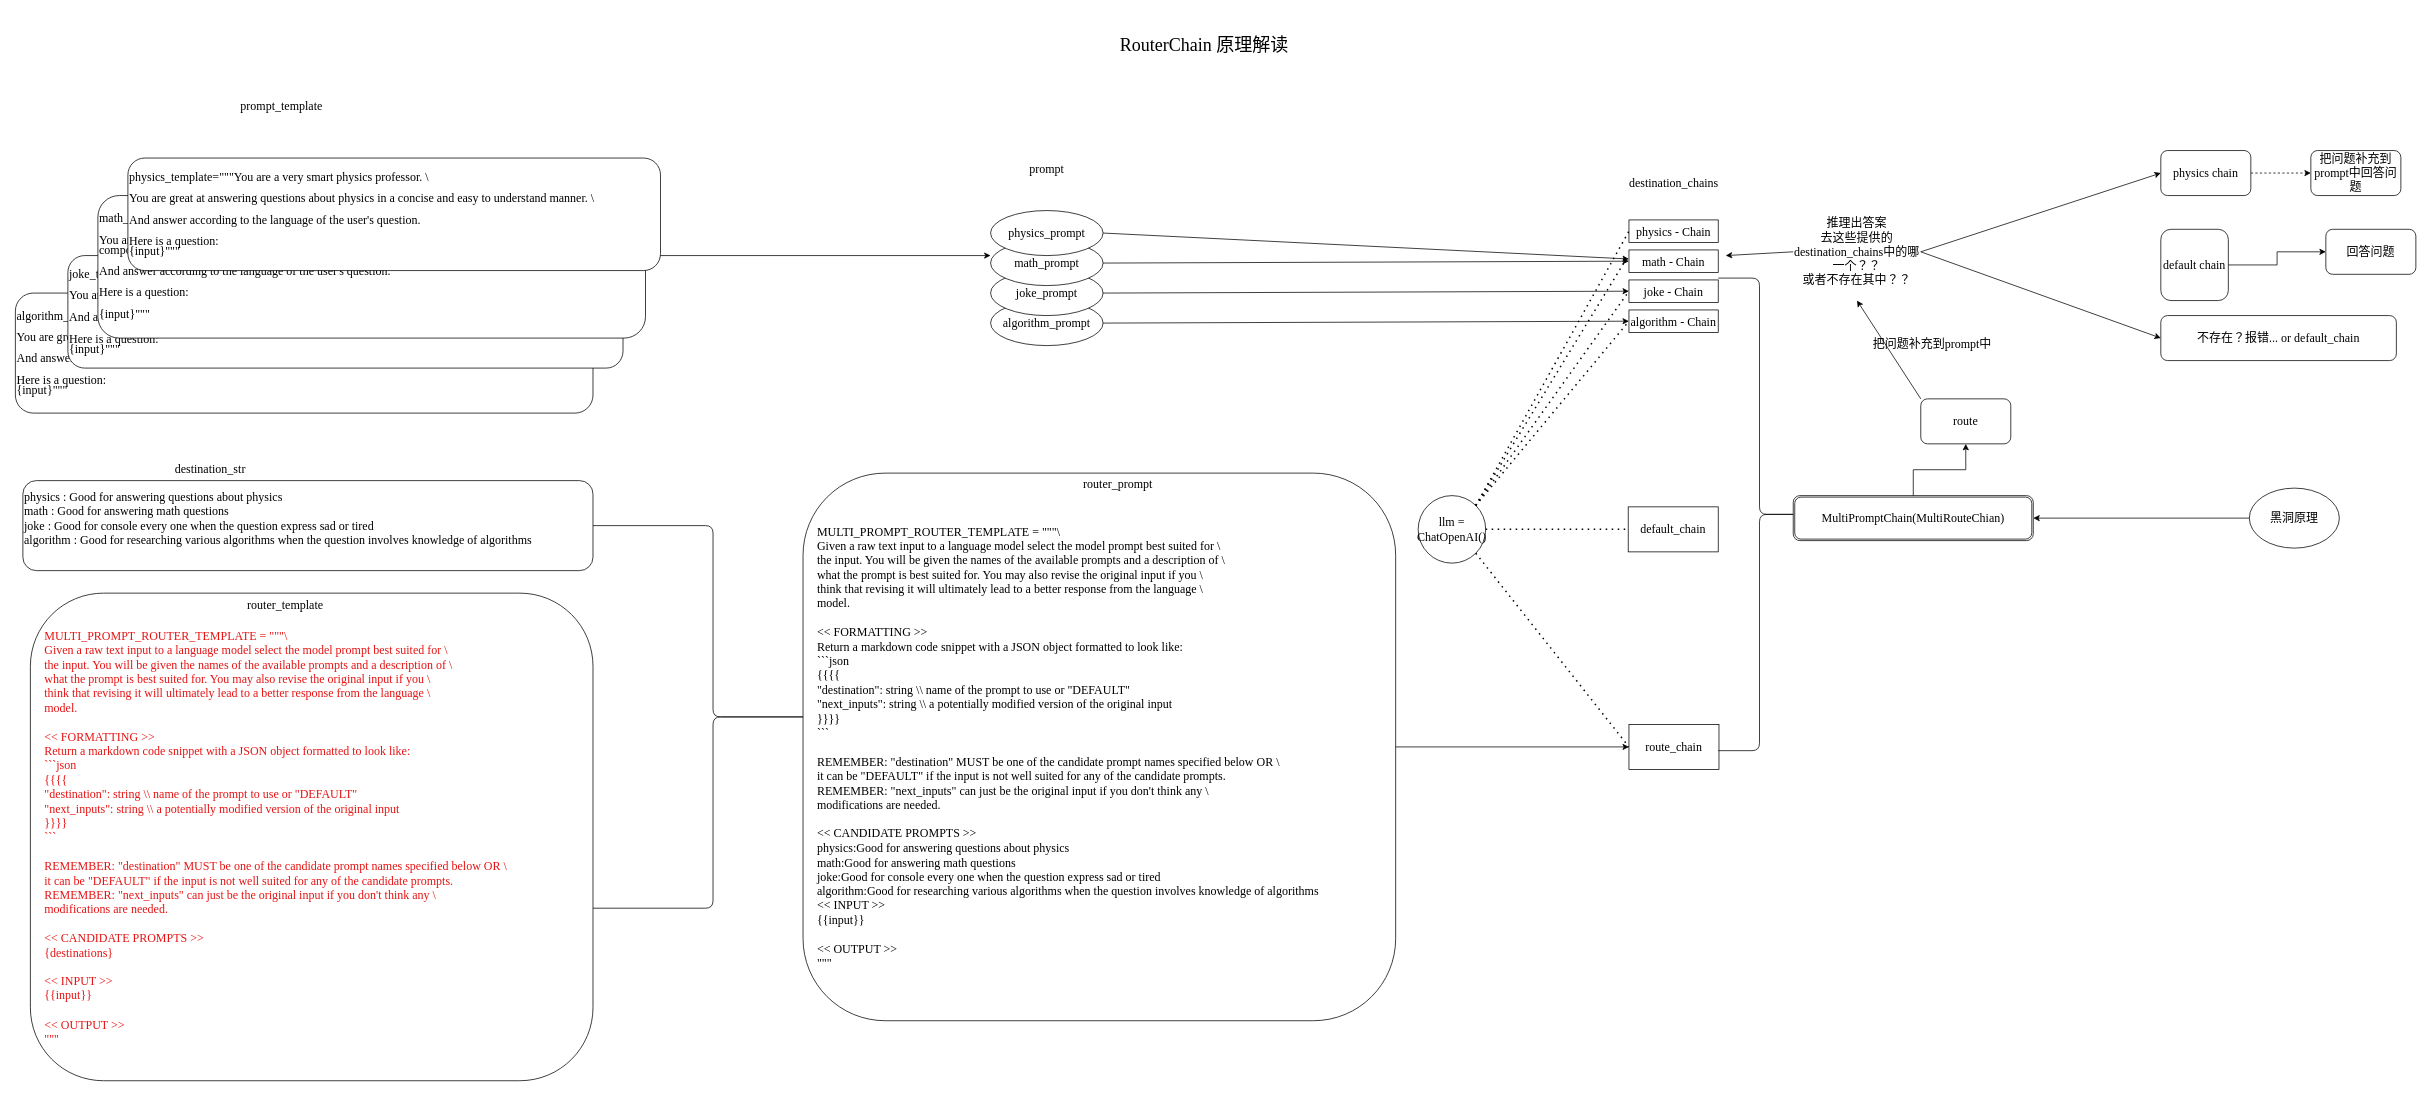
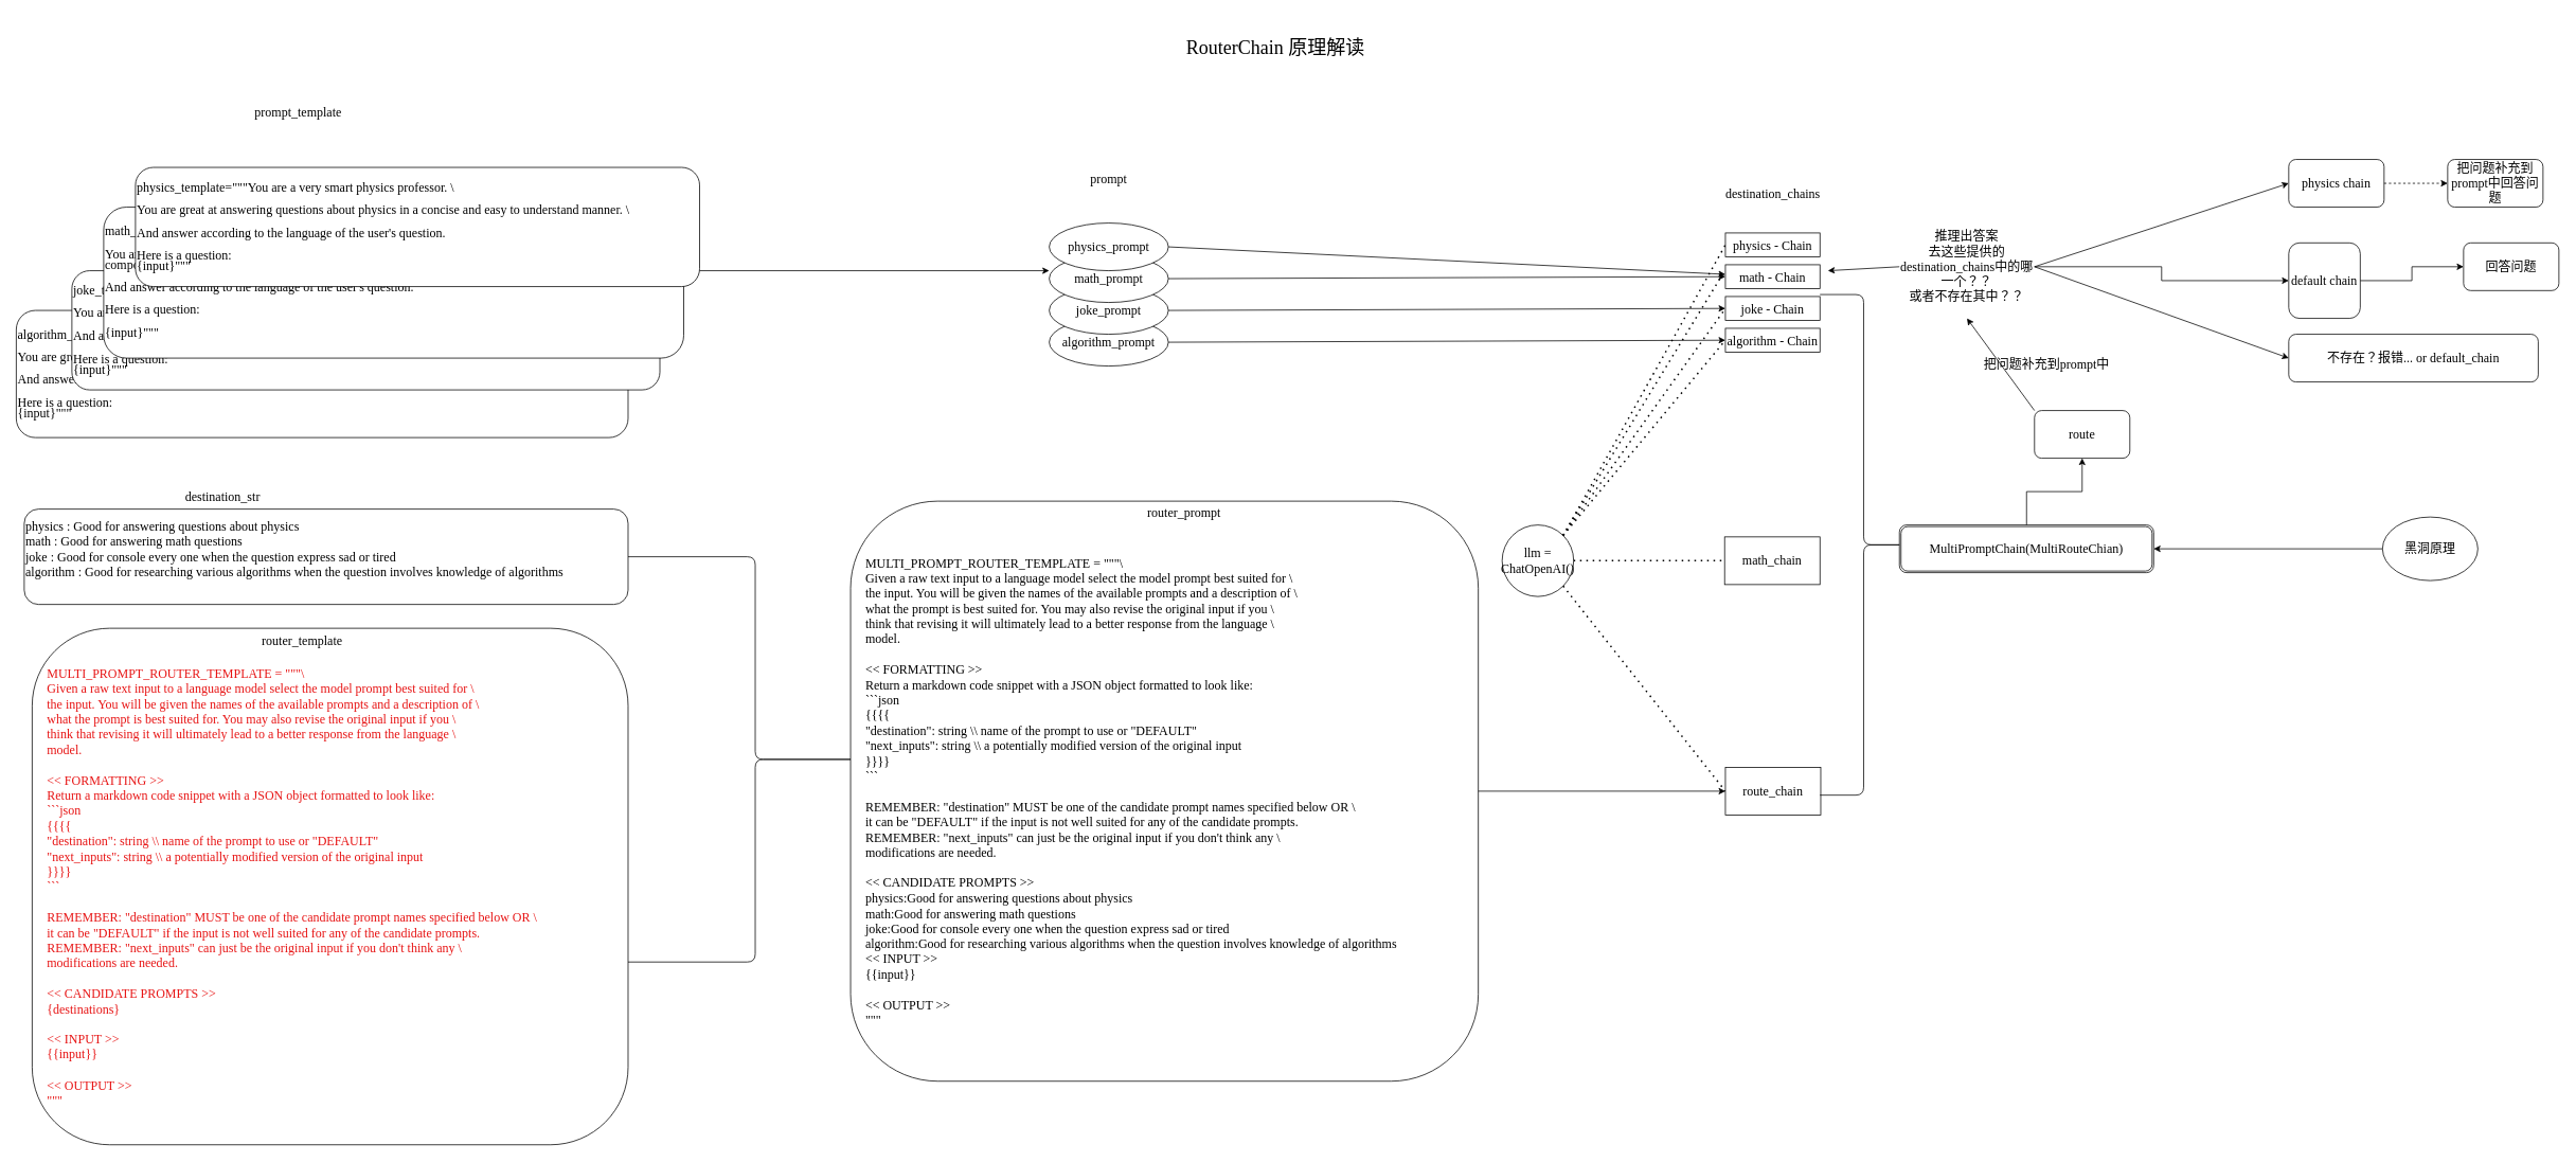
+ <mxCell id="57" style="edgeStyle=orthogonalEdgeStyle;rounded=0;orthogonalLoop=1;jettySize=auto;html=1;exitX=1;exitY=0.5;exitDx=0;exitDy=0;fontFamily=Tahoma;fontSize=16;fontColor=default;entryX=0;entryY=0.5;entryDx=0;entryDy=0;" parent="2" source="48" target="56" edge="1"><mxGeometry relative="1" as="geometry"><mxPoint x="2860" y="340" as="targetPoint" /></mxGeometry></mxCell>
- <mxCell id="46" value="route" style="whiteSpace=wrap;html=1;fontSize=16;fontFamily=Times New Roman;rounded=1;hachureGap=4;" parent="2" vertex="1"><mxGeometry x="2540" y="511" width="120" height="60" as="geometry" /></mxCell>
+ <mxCell id="46" value="route" style="whiteSpace=wrap;html=1;fontSize=16;fontFamily=Times New Roman;rounded=1;hachureGap=4;" parent="2" vertex="1"><mxGeometry x="2540" y="496" width="120" height="60" as="geometry" /></mxCell>
- <mxCell id="42" value="&lt;font face=&quot;Times New Roman&quot; style=&quot;font-size: 16px;&quot;&gt;default_chain&lt;/font&gt;" style="rounded=0;whiteSpace=wrap;html=1;hachureGap=4;strokeColor=default;fontFamily=Tahoma;fontSize=16;fontColor=default;fillColor=default;" parent="2" vertex="1"><mxGeometry x="2150" y="655" width="120" height="60" as="geometry" /></mxCell>
+ <mxCell id="42" value="&lt;font face=&quot;Times New Roman&quot; style=&quot;font-size: 16px;&quot;&gt;math_chain&lt;/font&gt;" style="rounded=0;whiteSpace=wrap;html=1;hachureGap=4;strokeColor=default;fontFamily=Tahoma;fontSize=16;fontColor=default;fillColor=default;" parent="2" vertex="1"><mxGeometry x="2150" y="655" width="120" height="60" as="geometry" /></mxCell>
